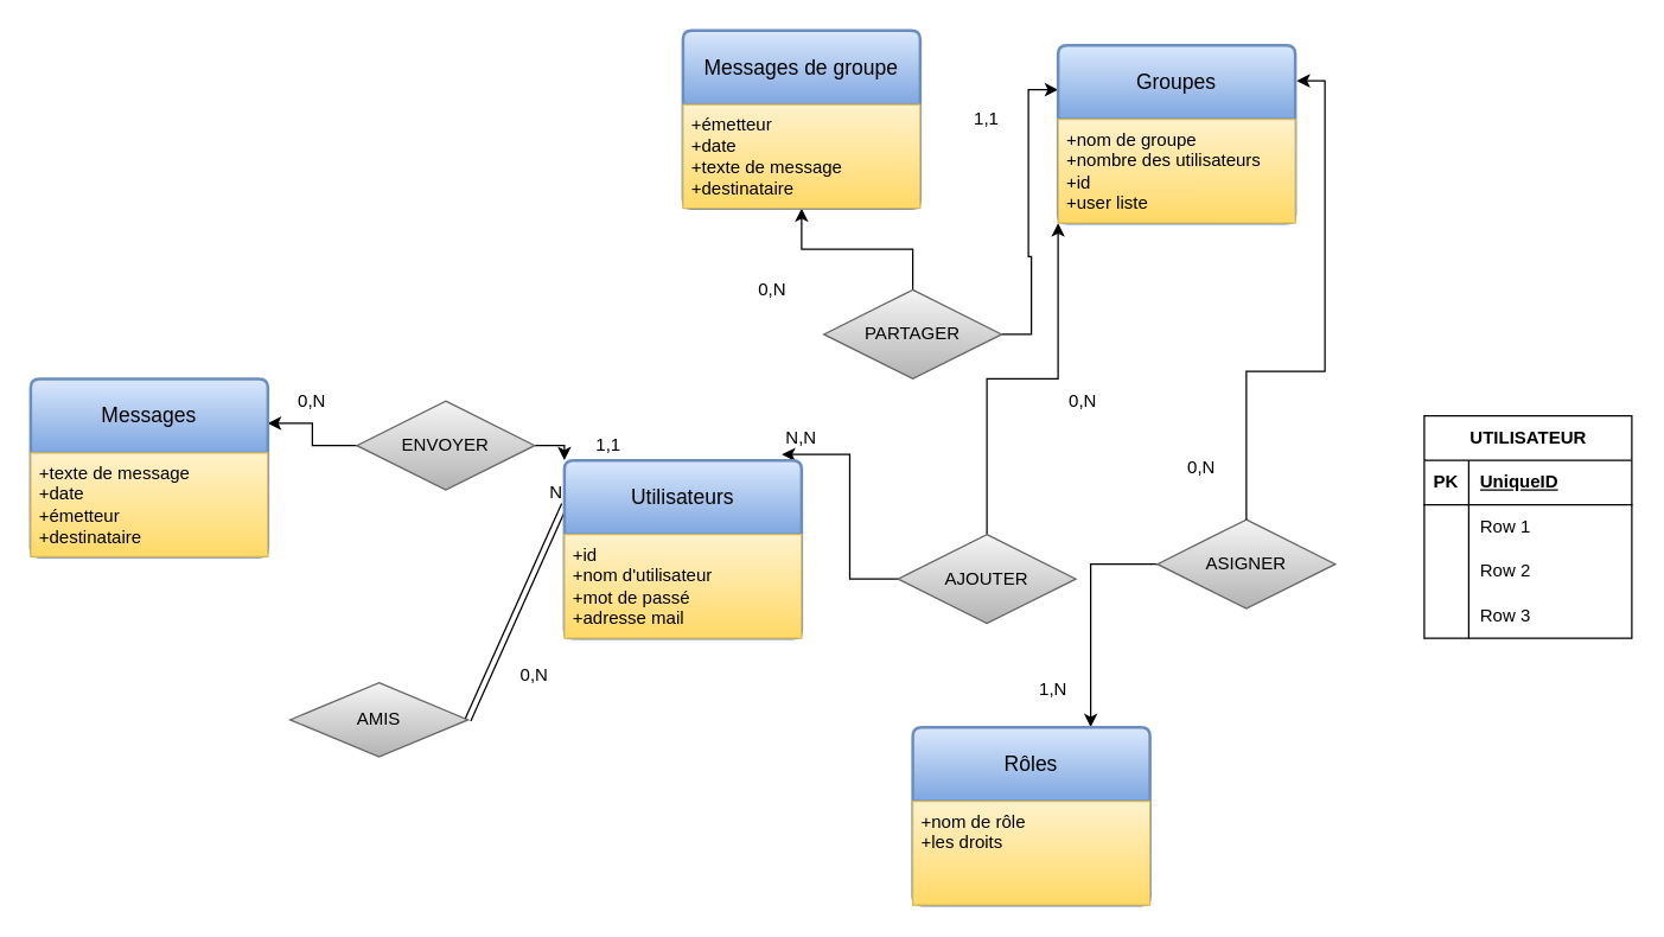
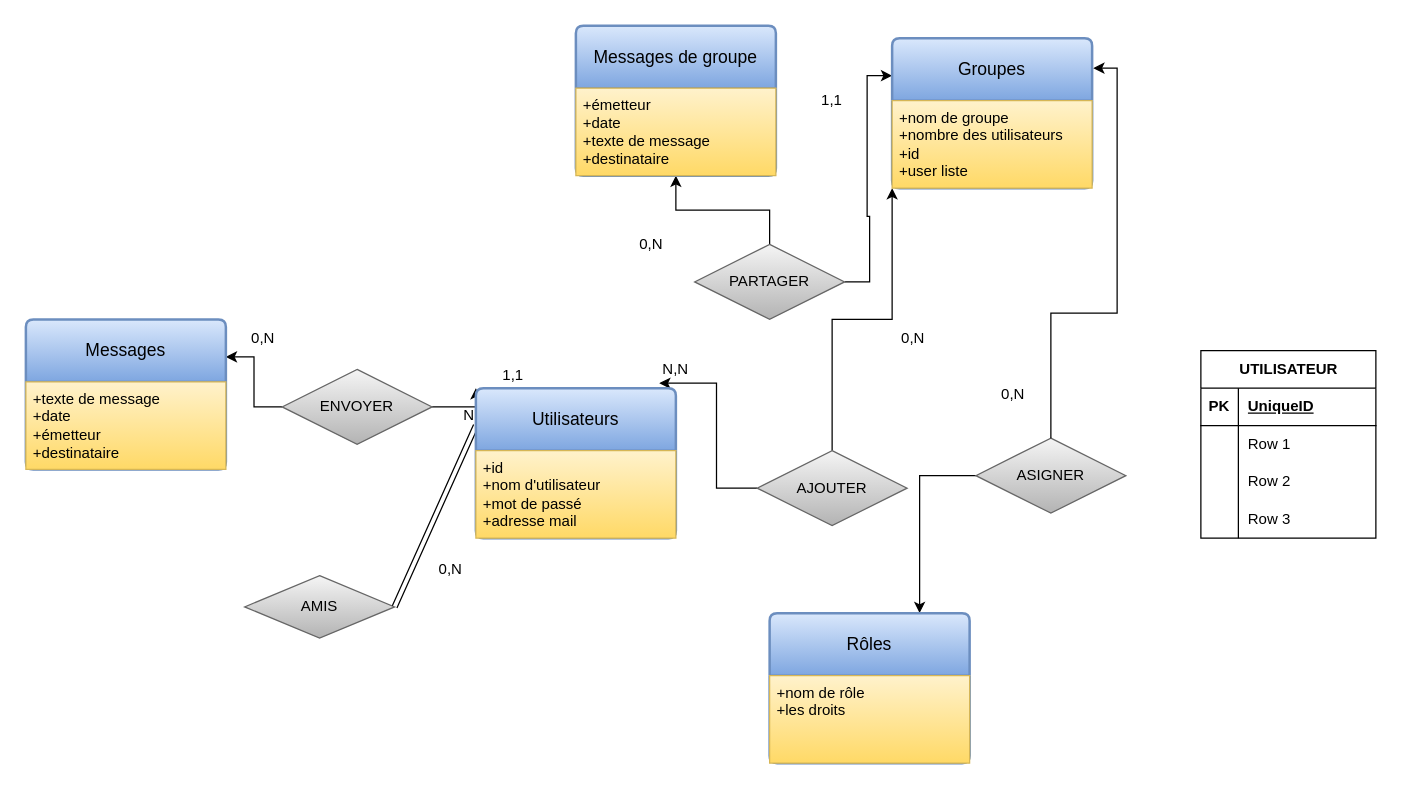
- <mxCell id="26" value="ENVOYER" style="shape=rhombus;perimeter=rhombusPerimeter;whiteSpace=wrap;html=1;align=center;fillColor=#f5f5f5;strokeColor=#666666;gradientColor=#b3b3b3;" vertex="1" parent="1"><mxGeometry x="240" y="270" width="120" height="60" as="geometry" /></mxCell>
+ <mxCell id="26" value="ENVOYER" style="shape=rhombus;perimeter=rhombusPerimeter;whiteSpace=wrap;html=1;align=center;fillColor=#f5f5f5;strokeColor=#666666;gradientColor=#b3b3b3;" vertex="1" parent="1"><mxGeometry x="225" y="295" width="120" height="60" as="geometry" /></mxCell>
- <mxCell id="29" value="1,N" style="text;html=1;strokeColor=none;fillColor=none;align=center;verticalAlign=middle;whiteSpace=wrap;rounded=0;" vertex="1" parent="1"><mxGeometry x="680" y="450" width="60" height="30" as="geometry" /></mxCell>
